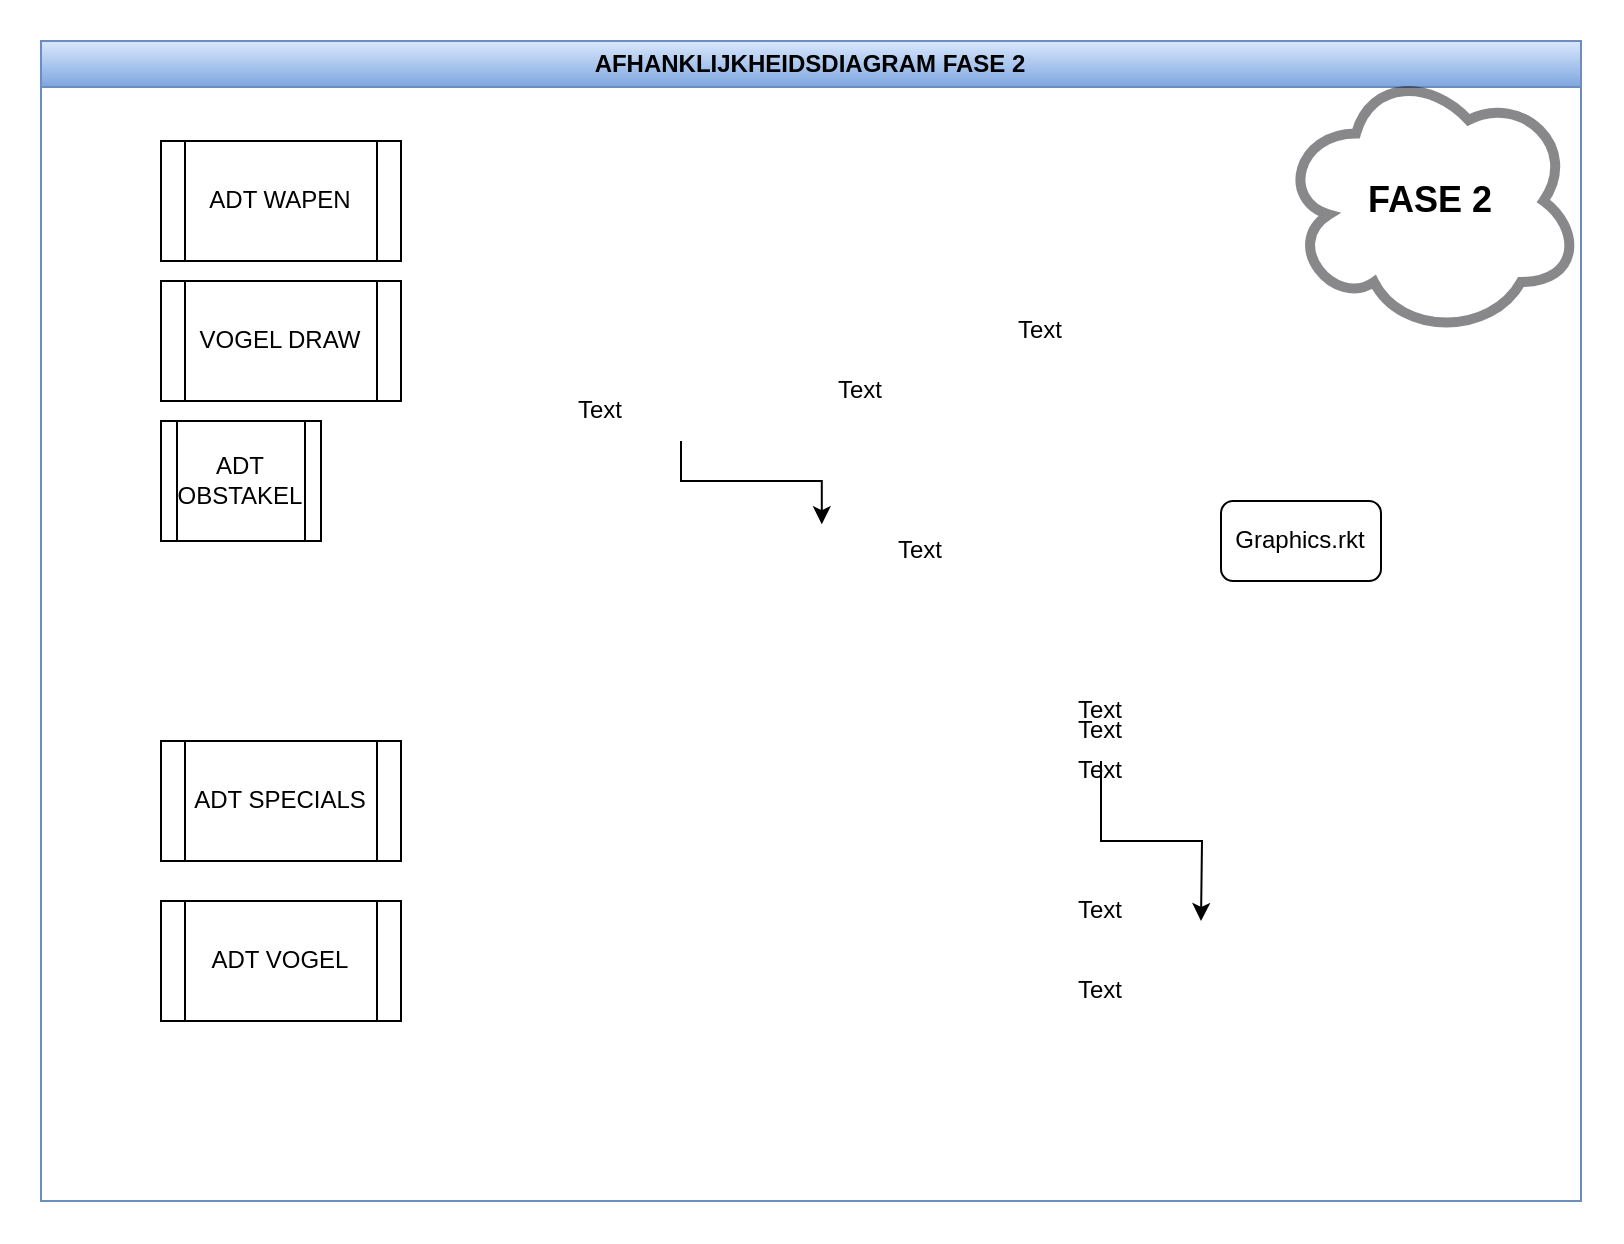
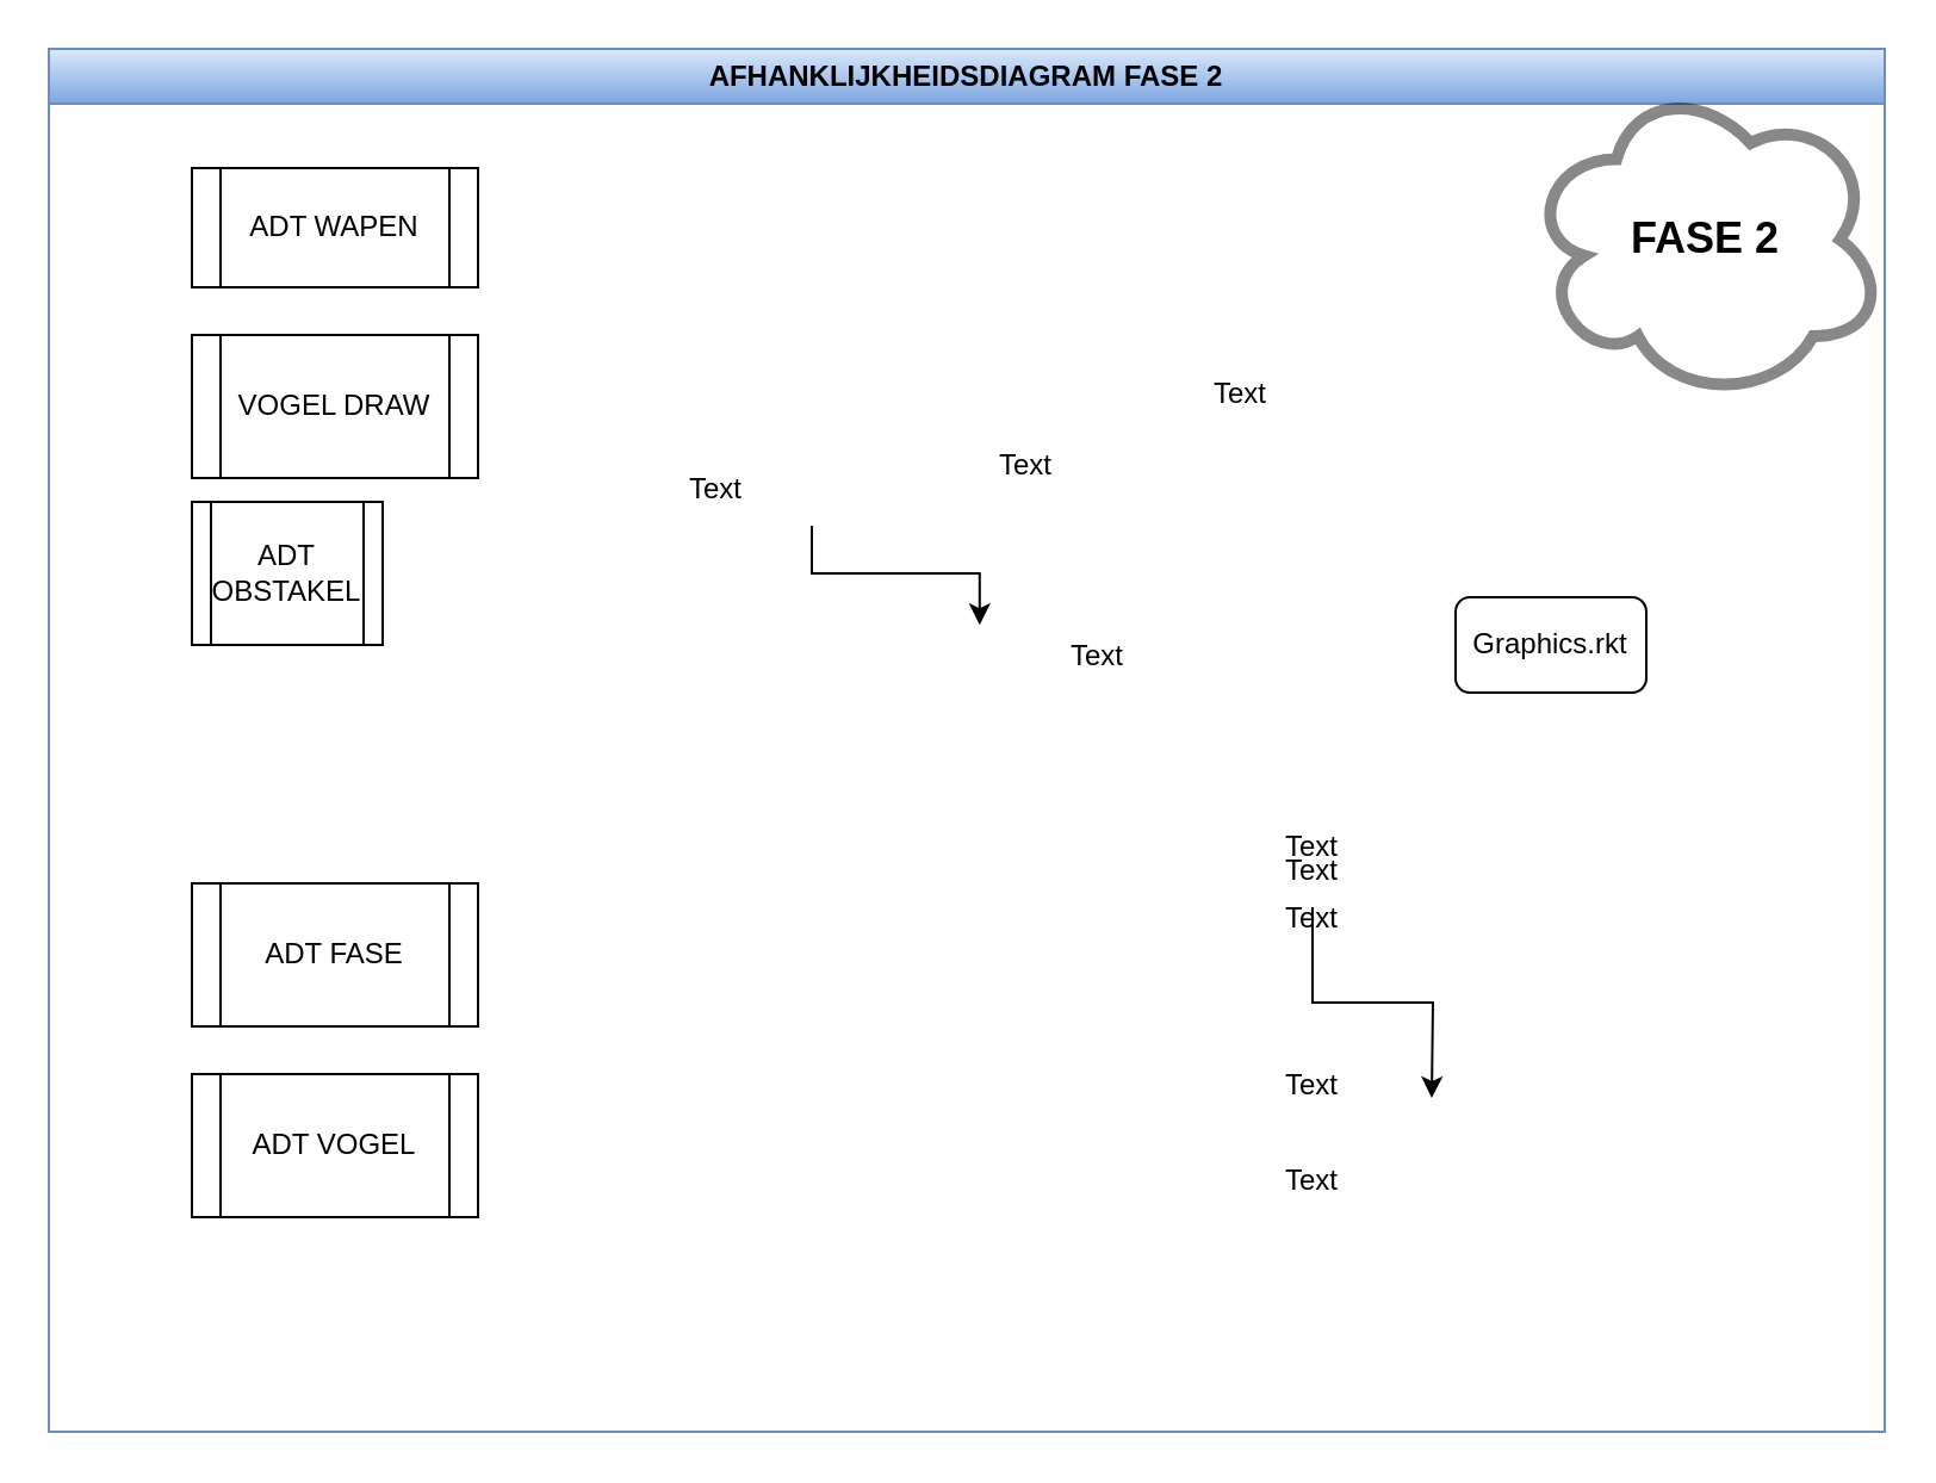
- <mxCell id="11" value="ADT WAPEN" style="shape=process;whiteSpace=wrap;html=1;backgroundOutline=1;" parent="2" vertex="1"><mxGeometry x="60" y="50" width="120" height="60" as="geometry" /></mxCell>
+ <mxCell id="11" value="ADT WAPEN" style="shape=process;whiteSpace=wrap;html=1;backgroundOutline=1;" parent="2" vertex="1"><mxGeometry x="60" y="50" width="120" height="50" as="geometry" /></mxCell>
- <mxCell id="15" value="ADT SPECIALS" style="shape=process;whiteSpace=wrap;html=1;backgroundOutline=1;" parent="2" vertex="1"><mxGeometry x="60" y="350" width="120" height="60" as="geometry" /></mxCell>
+ <mxCell id="15" value="ADT FASE" style="shape=process;whiteSpace=wrap;html=1;backgroundOutline=1;" parent="2" vertex="1"><mxGeometry x="60" y="350" width="120" height="60" as="geometry" /></mxCell>
